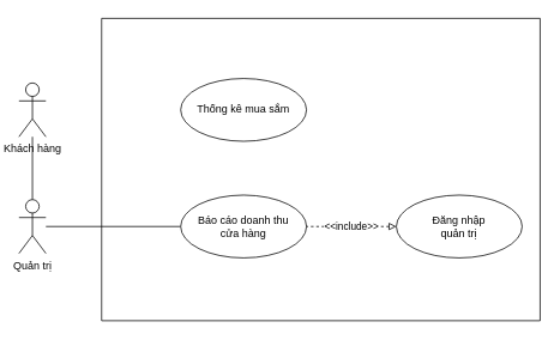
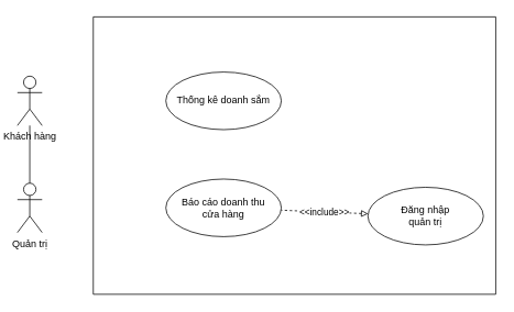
- <mxCell id="8" value="Thống kê mua sắm" style="ellipse;whiteSpace=wrap;html=1;" parent="4" vertex="1"><mxGeometry x="88" y="67" width="140" height="70" as="geometry" /></mxCell>
+ <mxCell id="8" value="Thống kê doanh sắm" style="ellipse;whiteSpace=wrap;html=1;" parent="4" vertex="1"><mxGeometry x="88" y="67" width="140" height="70" as="geometry" /></mxCell>
- <mxCell id="2" style="rounded=0;orthogonalLoop=1;jettySize=auto;html=1;endArrow=none;endFill=0;" parent="1" source="3" target="5" edge="1"><mxGeometry relative="1" as="geometry" /></mxCell>
- <mxCell id="7" value="Đăng nhập&lt;br&gt;quản trị" style="ellipse;whiteSpace=wrap;html=1;" parent="4" vertex="1"><mxGeometry x="328" y="197" width="140" height="70" as="geometry" /></mxCell>
+ <mxCell id="7" value="Đăng nhập&lt;br&gt;quản trị" style="ellipse;whiteSpace=wrap;html=1;" parent="4" vertex="1"><mxGeometry x="333" y="207" width="140" height="70" as="geometry" /></mxCell>
